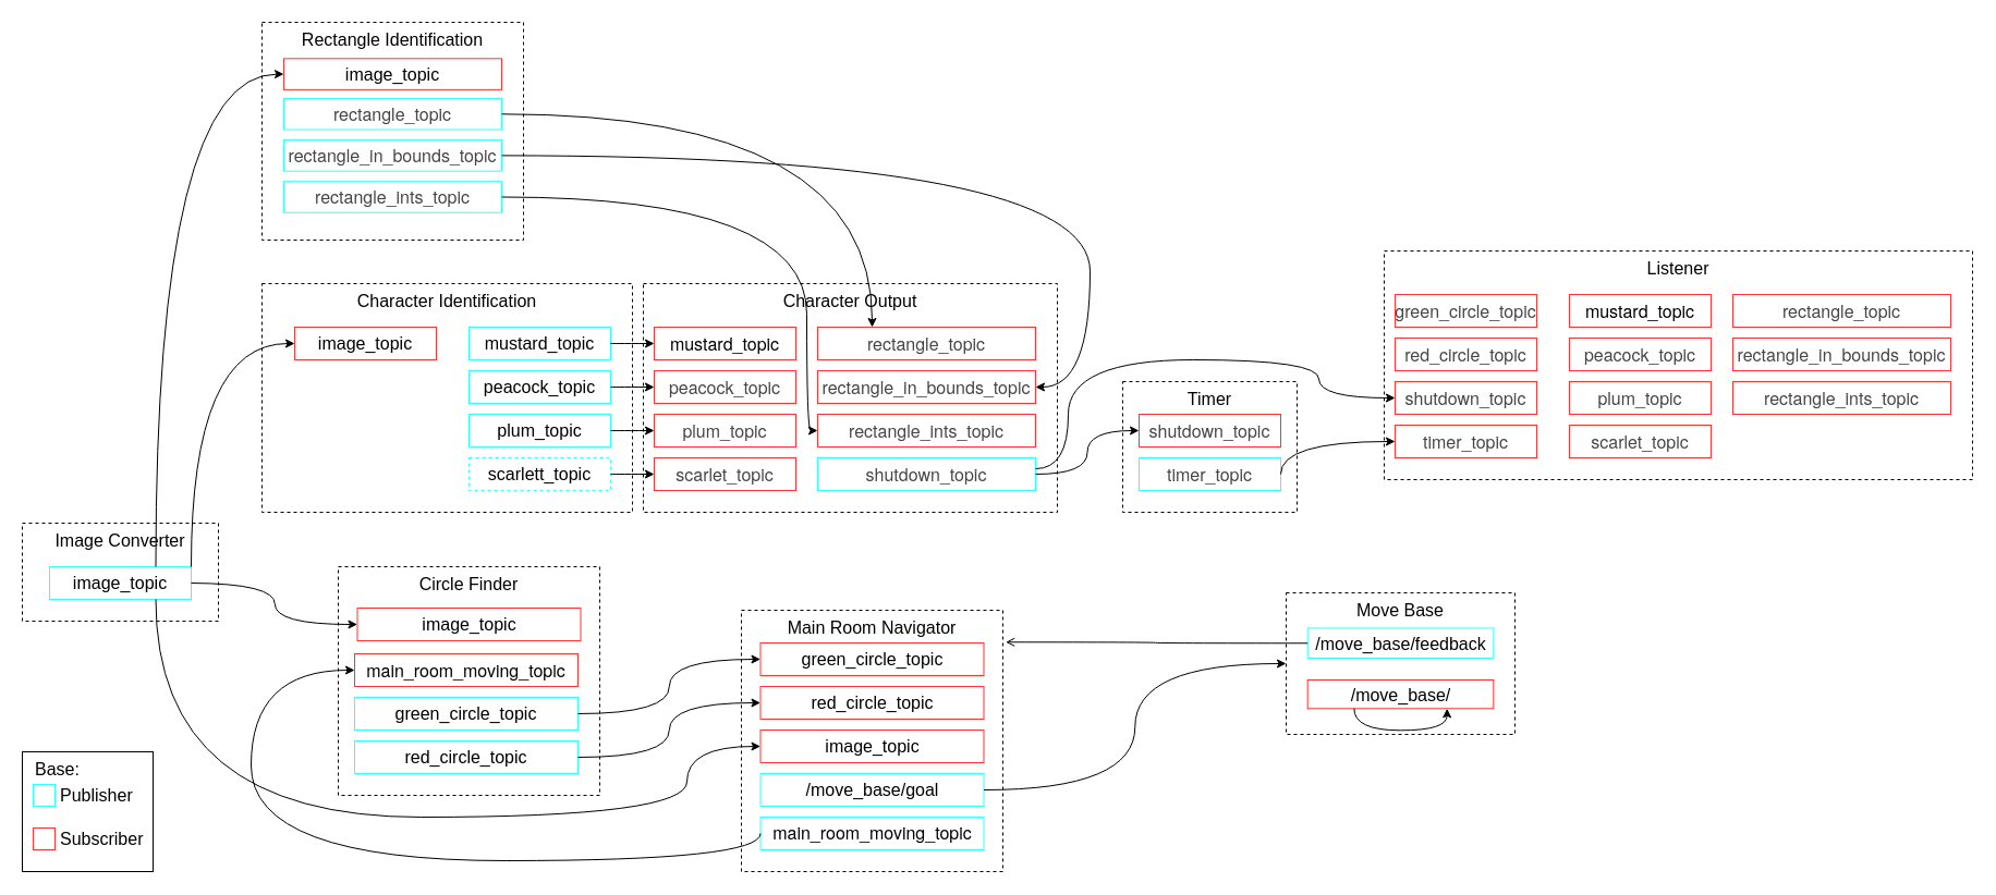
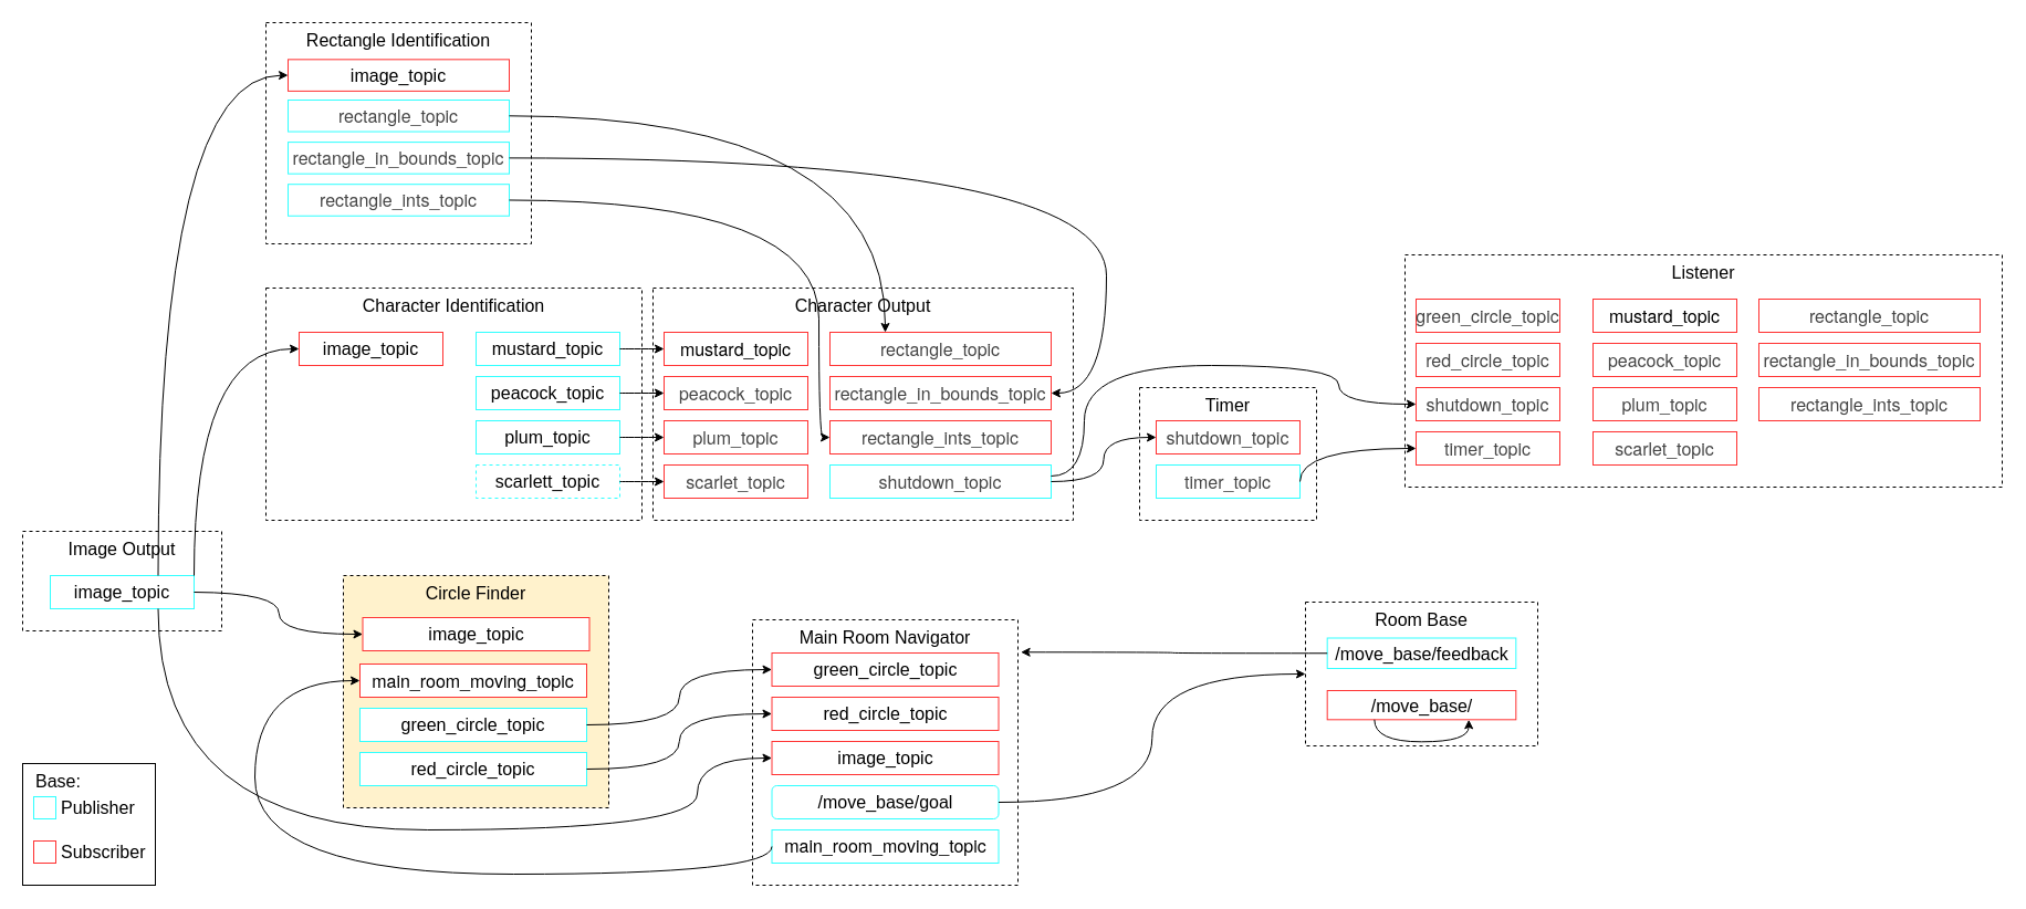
- <mxCell id="61" value="Image Converter" style="rounded=0;whiteSpace=wrap;html=1;dashed=1;align=center;verticalAlign=top;fontSize=16;spacingLeft=0;" vertex="1" parent="60"><mxGeometry width="180" height="90" as="geometry" /></mxCell>
+ <mxCell id="61" value="Image Output" style="rounded=0;whiteSpace=wrap;html=1;dashed=1;align=center;verticalAlign=top;fontSize=16;spacingLeft=0;" vertex="1" parent="60"><mxGeometry width="180" height="90" as="geometry" /></mxCell>
- <mxCell id="39" value="Circle Finder" style="rounded=0;whiteSpace=wrap;html=1;dashed=1;align=center;verticalAlign=top;fontSize=16;spacingLeft=0;" vertex="1" parent="38"><mxGeometry width="240" height="210" as="geometry" /></mxCell>
+ <mxCell id="39" value="Circle Finder" style="rounded=0;whiteSpace=wrap;html=1;dashed=1;align=center;verticalAlign=top;fontSize=16;spacingLeft=0;fillColor=#fff2cc;" vertex="1" parent="38"><mxGeometry width="240" height="210" as="geometry" /></mxCell>
- <mxCell id="55" value="Move Base" style="rounded=0;whiteSpace=wrap;html=1;dashed=1;align=center;verticalAlign=top;fontSize=16;spacingLeft=0;" vertex="1" parent="54"><mxGeometry width="210" height="130" as="geometry" /></mxCell>
+ <mxCell id="55" value="Room Base" style="rounded=0;whiteSpace=wrap;html=1;dashed=1;align=center;verticalAlign=top;fontSize=16;spacingLeft=0;" vertex="1" parent="54"><mxGeometry width="210" height="130" as="geometry" /></mxCell>
- <mxCell id="59" style="edgeStyle=orthogonalEdgeStyle;curved=1;rounded=0;orthogonalLoop=1;jettySize=auto;html=1;exitX=0;exitY=0.5;exitDx=0;exitDy=0;entryX=1.011;entryY=0.122;entryDx=0;entryDy=0;entryPerimeter=0;fontSize=16;fontColor=#000000;endArrow=open;" edge="1" parent="1" source="57" target="76"><mxGeometry relative="1" as="geometry" /></mxCell>
+ <mxCell id="59" style="edgeStyle=orthogonalEdgeStyle;curved=1;rounded=0;orthogonalLoop=1;jettySize=auto;html=1;exitX=0;exitY=0.5;exitDx=0;exitDy=0;entryX=1.011;entryY=0.122;entryDx=0;entryDy=0;entryPerimeter=0;fontSize=16;fontColor=#000000;" edge="1" parent="1" source="57" target="76"><mxGeometry relative="1" as="geometry" /></mxCell>
- <mxCell id="80" value="/move_base/goal" style="rounded=0;whiteSpace=wrap;html=1;fontSize=16;align=center;fillColor=#FFFFFF;strokeColor=#33FFFF;" vertex="1" parent="75"><mxGeometry x="17.5" y="150" width="205" height="30" as="geometry" /></mxCell>
+ <mxCell id="80" value="/move_base/goal" style="whiteSpace=wrap;html=1;fontSize=16;align=center;fillColor=#FFFFFF;strokeColor=#33FFFF;rounded=1;" vertex="1" parent="75"><mxGeometry x="17.5" y="150" width="205" height="30" as="geometry" /></mxCell>
